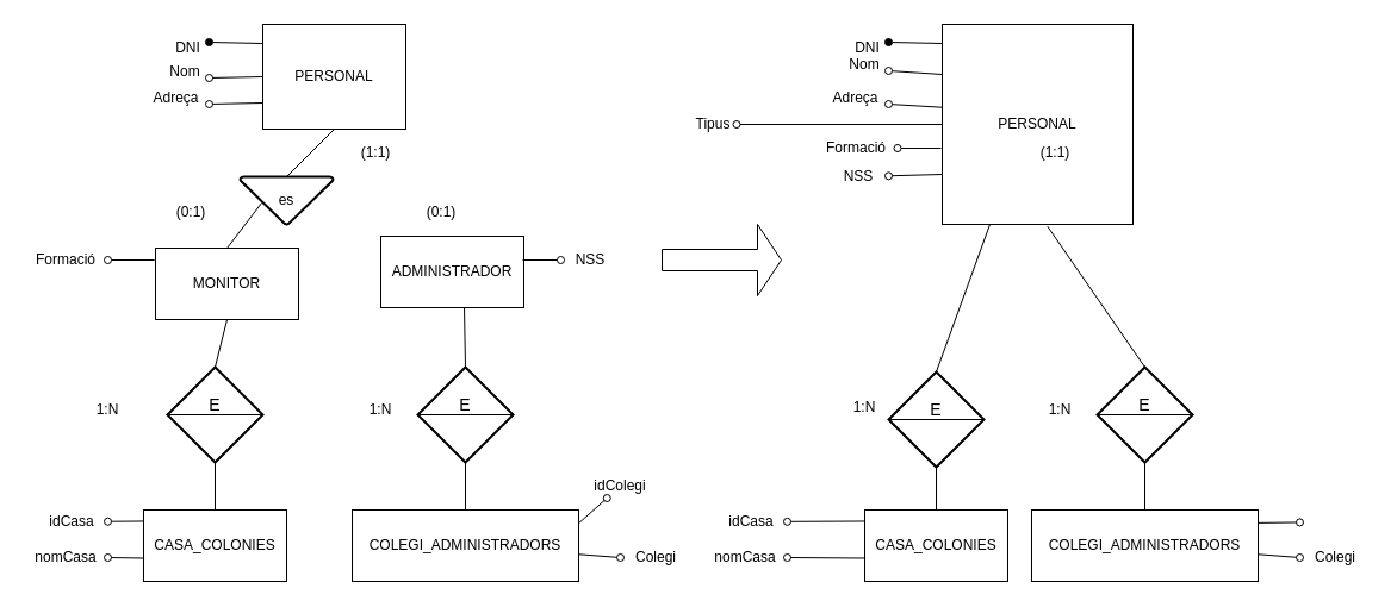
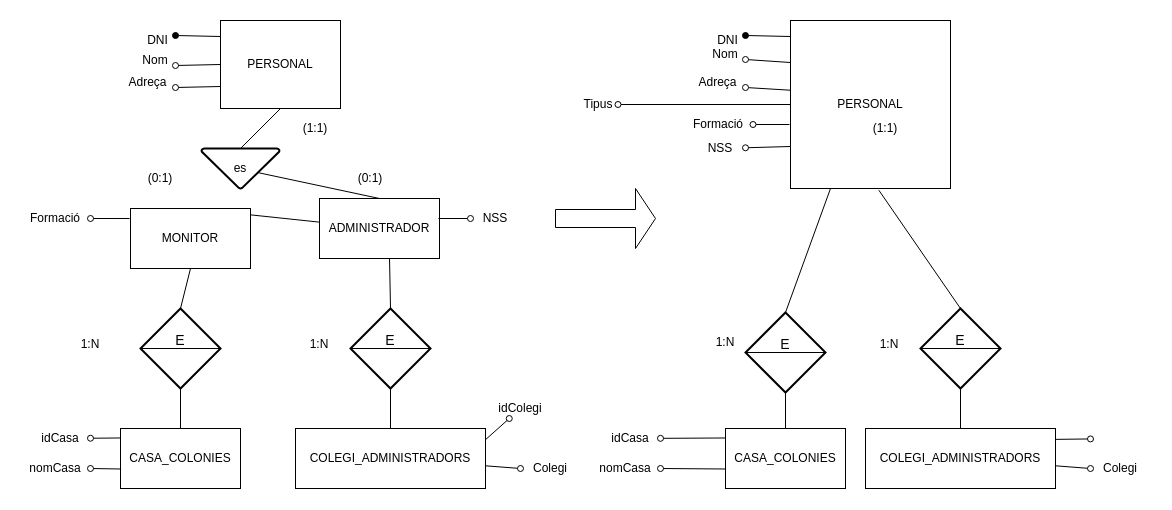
+ <mxCell id="5" value="" style="endArrow=none;html=1;strokeColor=#000000;entryX=0.5;entryY=0;entryDx=0;entryDy=0;exitX=0.718;exitY=0.6;exitDx=0;exitDy=0;exitPerimeter=0;" parent="1" source="2" target="19" edge="1"><mxGeometry width="50" height="50" relative="1" as="geometry"><mxPoint x="290" y="172" as="sourcePoint" /><mxPoint x="390.018" y="148" as="targetPoint" /></mxGeometry></mxCell>
- <mxCell id="4" value="" style="endArrow=none;html=1;strokeColor=#000000;entryX=0.231;entryY=0.55;entryDx=0;entryDy=0;entryPerimeter=0;exitX=0.5;exitY=0;exitDx=0;exitDy=0;" parent="1" source="20" target="2" edge="1"><mxGeometry width="50" height="50" relative="1" as="geometry"><mxPoint x="191" y="213" as="sourcePoint" /><mxPoint x="241" y="163" as="targetPoint" /></mxGeometry></mxCell>
+ <mxCell id="4" value="" style="endArrow=none;html=1;strokeColor=#000000;exitX=0.5;exitY=0;exitDx=0;exitDy=0;" parent="1" source="20" target="19" edge="1"><mxGeometry width="50" height="50" relative="1" as="geometry"><mxPoint x="191" y="213" as="sourcePoint" /><mxPoint x="241" y="163" as="targetPoint" /></mxGeometry></mxCell>
